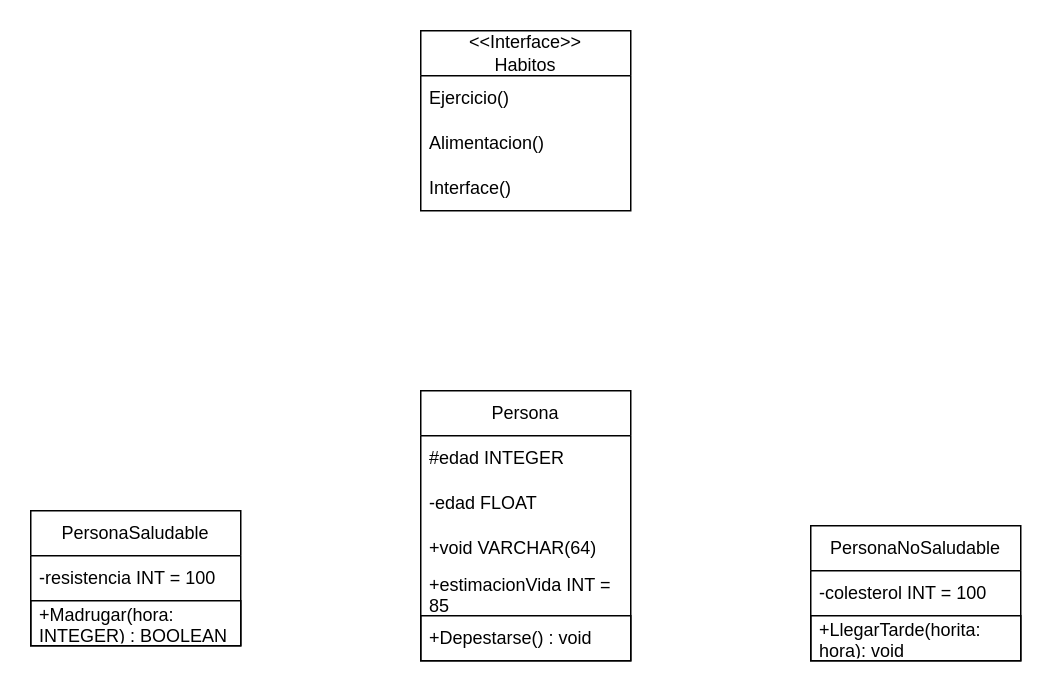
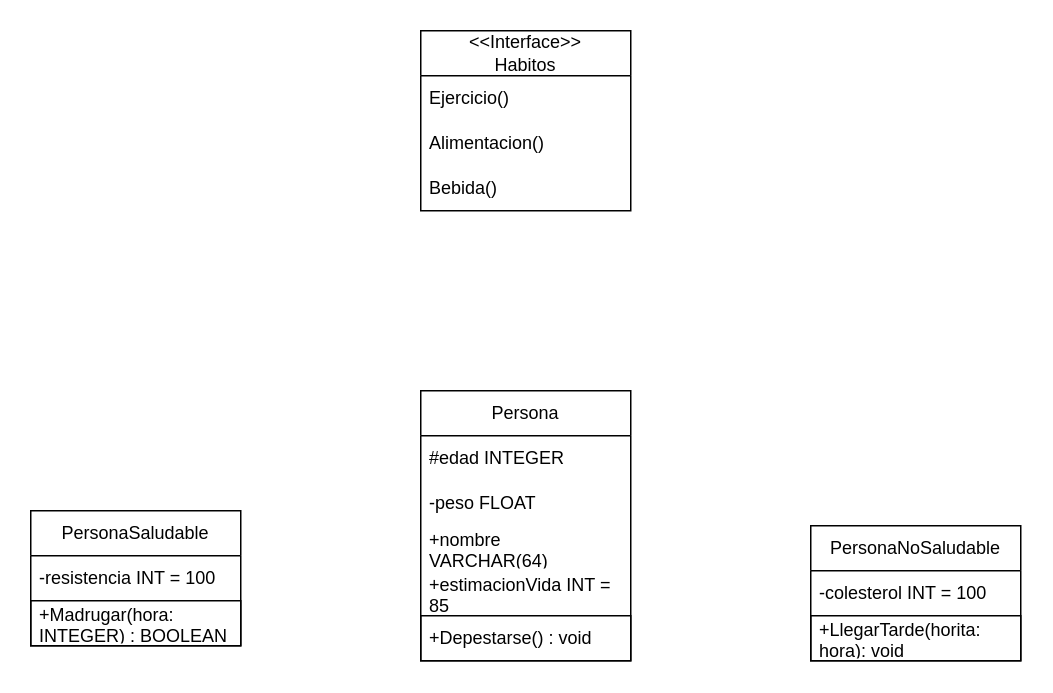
- <mxCell id="5" value="Interface()" style="text;strokeColor=none;fillColor=none;align=left;verticalAlign=middle;spacingLeft=4;spacingRight=4;overflow=hidden;points=[[0,0.5],[1,0.5]];portConstraint=eastwest;rotatable=0;whiteSpace=wrap;html=1;" vertex="1" parent="2"><mxGeometry y="90" width="140" height="30" as="geometry" /></mxCell>
+ <mxCell id="5" value="Bebida()" style="text;strokeColor=none;fillColor=none;align=left;verticalAlign=middle;spacingLeft=4;spacingRight=4;overflow=hidden;points=[[0,0.5],[1,0.5]];portConstraint=eastwest;rotatable=0;whiteSpace=wrap;html=1;" vertex="1" parent="2"><mxGeometry y="90" width="140" height="30" as="geometry" /></mxCell>
- <mxCell id="8" value="-edad FLOAT" style="text;strokeColor=none;fillColor=none;align=left;verticalAlign=middle;spacingLeft=4;spacingRight=4;overflow=hidden;points=[[0,0.5],[1,0.5]];portConstraint=eastwest;rotatable=0;whiteSpace=wrap;html=1;" vertex="1" parent="6"><mxGeometry y="60" width="140" height="30" as="geometry" /></mxCell>
+ <mxCell id="8" value="-peso FLOAT" style="text;strokeColor=none;fillColor=none;align=left;verticalAlign=middle;spacingLeft=4;spacingRight=4;overflow=hidden;points=[[0,0.5],[1,0.5]];portConstraint=eastwest;rotatable=0;whiteSpace=wrap;html=1;" vertex="1" parent="6"><mxGeometry y="60" width="140" height="30" as="geometry" /></mxCell>
- <mxCell id="9" value="+void VARCHAR(64)" style="text;strokeColor=none;fillColor=none;align=left;verticalAlign=middle;spacingLeft=4;spacingRight=4;overflow=hidden;points=[[0,0.5],[1,0.5]];portConstraint=eastwest;rotatable=0;whiteSpace=wrap;html=1;" vertex="1" parent="6"><mxGeometry y="90" width="140" height="30" as="geometry" /></mxCell>
+ <mxCell id="9" value="+nombre VARCHAR(64)" style="text;strokeColor=none;fillColor=none;align=left;verticalAlign=middle;spacingLeft=4;spacingRight=4;overflow=hidden;points=[[0,0.5],[1,0.5]];portConstraint=eastwest;rotatable=0;whiteSpace=wrap;html=1;" vertex="1" parent="6"><mxGeometry y="90" width="140" height="30" as="geometry" /></mxCell>
